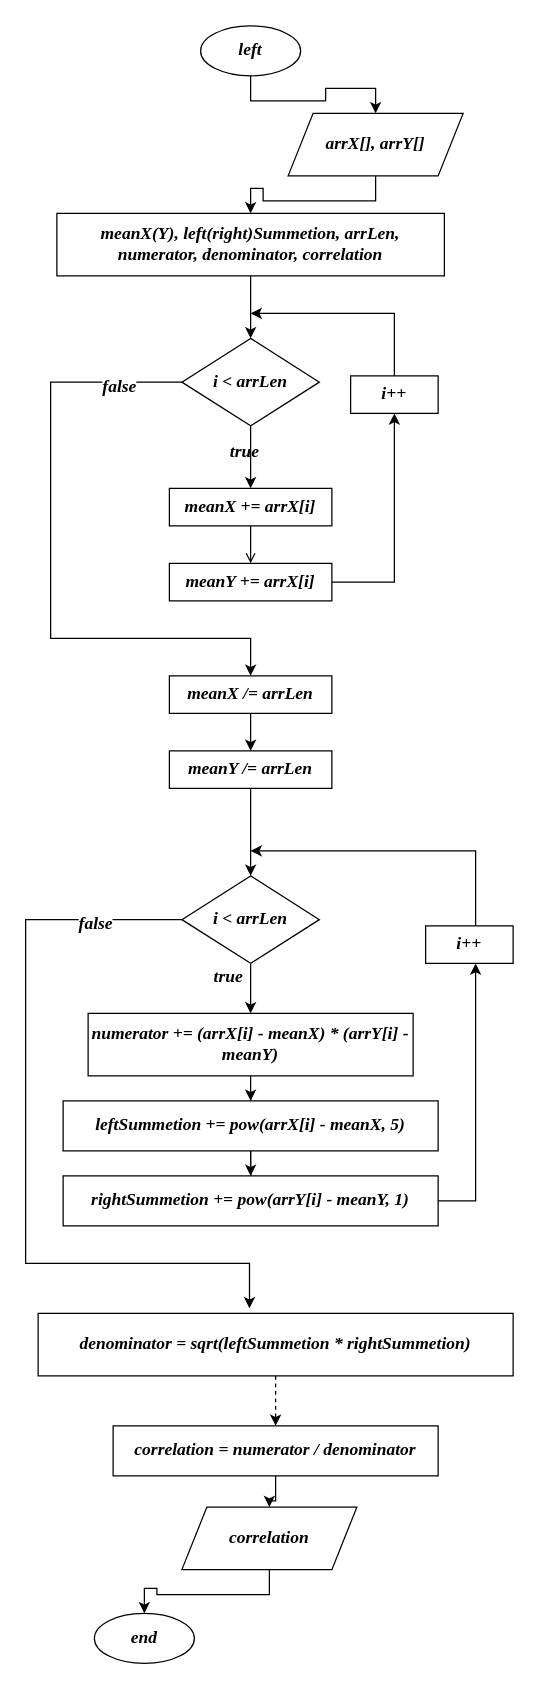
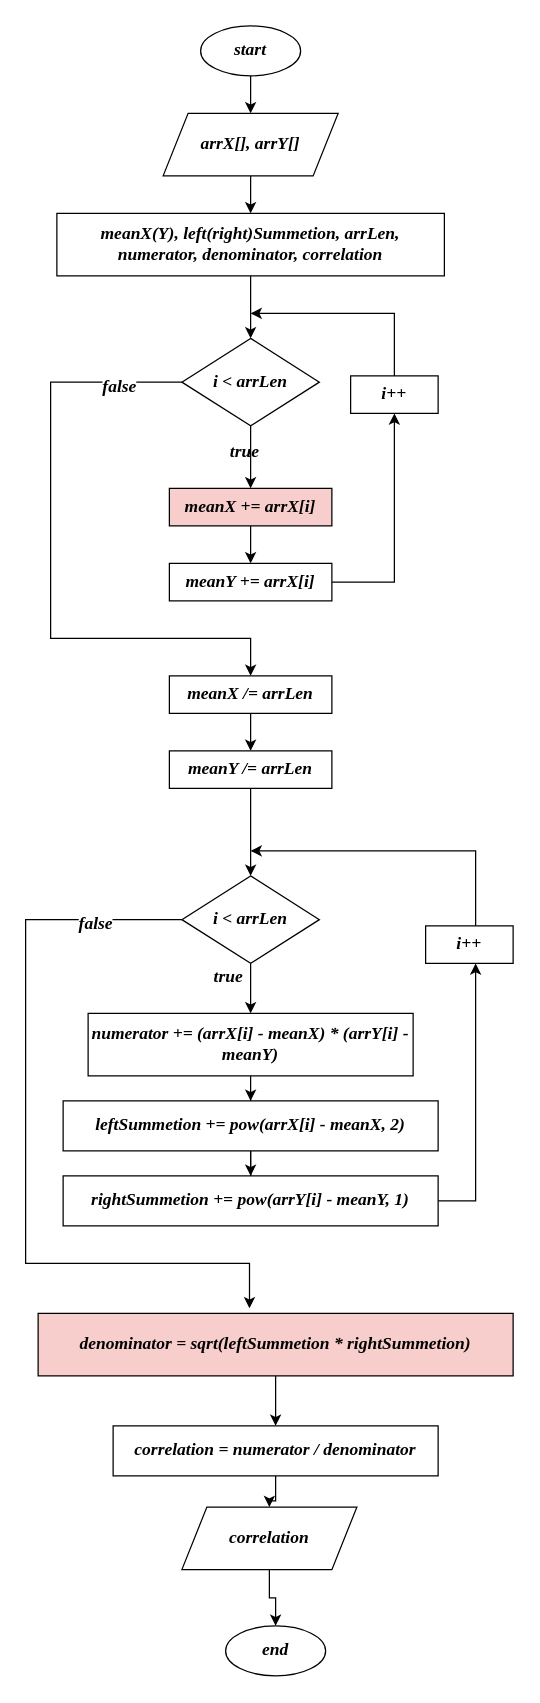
- <mxCell id="3" value="left" style="ellipse;whiteSpace=wrap;html=1;fontFamily=Comic Sans MS;fontStyle=3;fontSize=14;" vertex="1" parent="1"><mxGeometry x="160" y="20" width="80" height="40" as="geometry" /></mxCell>
+ <mxCell id="3" value="start" style="ellipse;whiteSpace=wrap;html=1;fontFamily=Comic Sans MS;fontStyle=3;fontSize=14;" vertex="1" parent="1"><mxGeometry x="160" y="20" width="80" height="40" as="geometry" /></mxCell>
- <mxCell id="5" value="arrX[], arrY[]" style="shape=parallelogram;perimeter=parallelogramPerimeter;whiteSpace=wrap;html=1;fixedSize=1;fontSize=14;fontFamily=Comic Sans MS;fontStyle=3;" vertex="1" parent="1"><mxGeometry x="230" y="90" width="140" height="50" as="geometry" /></mxCell>
+ <mxCell id="5" value="arrX[], arrY[]" style="shape=parallelogram;perimeter=parallelogramPerimeter;whiteSpace=wrap;html=1;fixedSize=1;fontSize=14;fontFamily=Comic Sans MS;fontStyle=3;" vertex="1" parent="1"><mxGeometry x="130" y="90" width="140" height="50" as="geometry" /></mxCell>
- <mxCell id="14" value="meanX += arrX[i]" style="whiteSpace=wrap;html=1;fontSize=14;fontFamily=Comic Sans MS;fontStyle=3;" vertex="1" parent="1"><mxGeometry x="135" y="390" width="130" height="30" as="geometry" /></mxCell>
+ <mxCell id="14" value="meanX += arrX[i]" style="whiteSpace=wrap;html=1;fontSize=14;fontFamily=Comic Sans MS;fontStyle=3;fillColor=#f8cecc;" vertex="1" parent="1"><mxGeometry x="135" y="390" width="130" height="30" as="geometry" /></mxCell>
- <mxCell id="13" value="" style="edgeStyle=orthogonalEdgeStyle;rounded=0;orthogonalLoop=1;jettySize=auto;html=1;endArrow=open;" edge="1" parent="1" source="14" target="16"><mxGeometry relative="1" as="geometry" /></mxCell>
+ <mxCell id="13" value="" style="edgeStyle=orthogonalEdgeStyle;rounded=0;orthogonalLoop=1;jettySize=auto;html=1;" edge="1" parent="1" source="14" target="16"><mxGeometry relative="1" as="geometry" /></mxCell>
- <mxCell id="32" value="leftSummetion += pow(arrX[i] - meanX, 5)" style="whiteSpace=wrap;html=1;fontSize=14;fontFamily=Comic Sans MS;fontStyle=3;" vertex="1" parent="1"><mxGeometry x="50" y="880" width="300" height="40" as="geometry" /></mxCell>
+ <mxCell id="32" value="leftSummetion += pow(arrX[i] - meanX, 2)" style="whiteSpace=wrap;html=1;fontSize=14;fontFamily=Comic Sans MS;fontStyle=3;" vertex="1" parent="1"><mxGeometry x="50" y="880" width="300" height="40" as="geometry" /></mxCell>
- <mxCell id="36" value="denominator = sqrt(leftSummetion * rightSummetion)" style="whiteSpace=wrap;html=1;fontSize=14;fontFamily=Comic Sans MS;fontStyle=3;" vertex="1" parent="1"><mxGeometry x="30" y="1050" width="380" height="50" as="geometry" /></mxCell>
+ <mxCell id="36" value="denominator = sqrt(leftSummetion * rightSummetion)" style="whiteSpace=wrap;html=1;fontSize=14;fontFamily=Comic Sans MS;fontStyle=3;fillColor=#f8cecc;" vertex="1" parent="1"><mxGeometry x="30" y="1050" width="380" height="50" as="geometry" /></mxCell>
- <mxCell id="35" value="" style="edgeStyle=orthogonalEdgeStyle;rounded=0;orthogonalLoop=1;jettySize=auto;html=1;dashed=1;" edge="1" parent="1" source="36" target="39"><mxGeometry relative="1" as="geometry" /></mxCell>
+ <mxCell id="35" value="" style="edgeStyle=orthogonalEdgeStyle;rounded=0;orthogonalLoop=1;jettySize=auto;html=1;" edge="1" parent="1" source="36" target="39"><mxGeometry relative="1" as="geometry" /></mxCell>
- <mxCell id="42" value="end" style="ellipse;whiteSpace=wrap;html=1;fontFamily=Comic Sans MS;fontStyle=3;fontSize=14;" vertex="1" parent="1"><mxGeometry x="75" y="1290" width="80" height="40" as="geometry" /></mxCell>
+ <mxCell id="42" value="end" style="ellipse;whiteSpace=wrap;html=1;fontFamily=Comic Sans MS;fontStyle=3;fontSize=14;" vertex="1" parent="1"><mxGeometry x="180" y="1300" width="80" height="40" as="geometry" /></mxCell>
